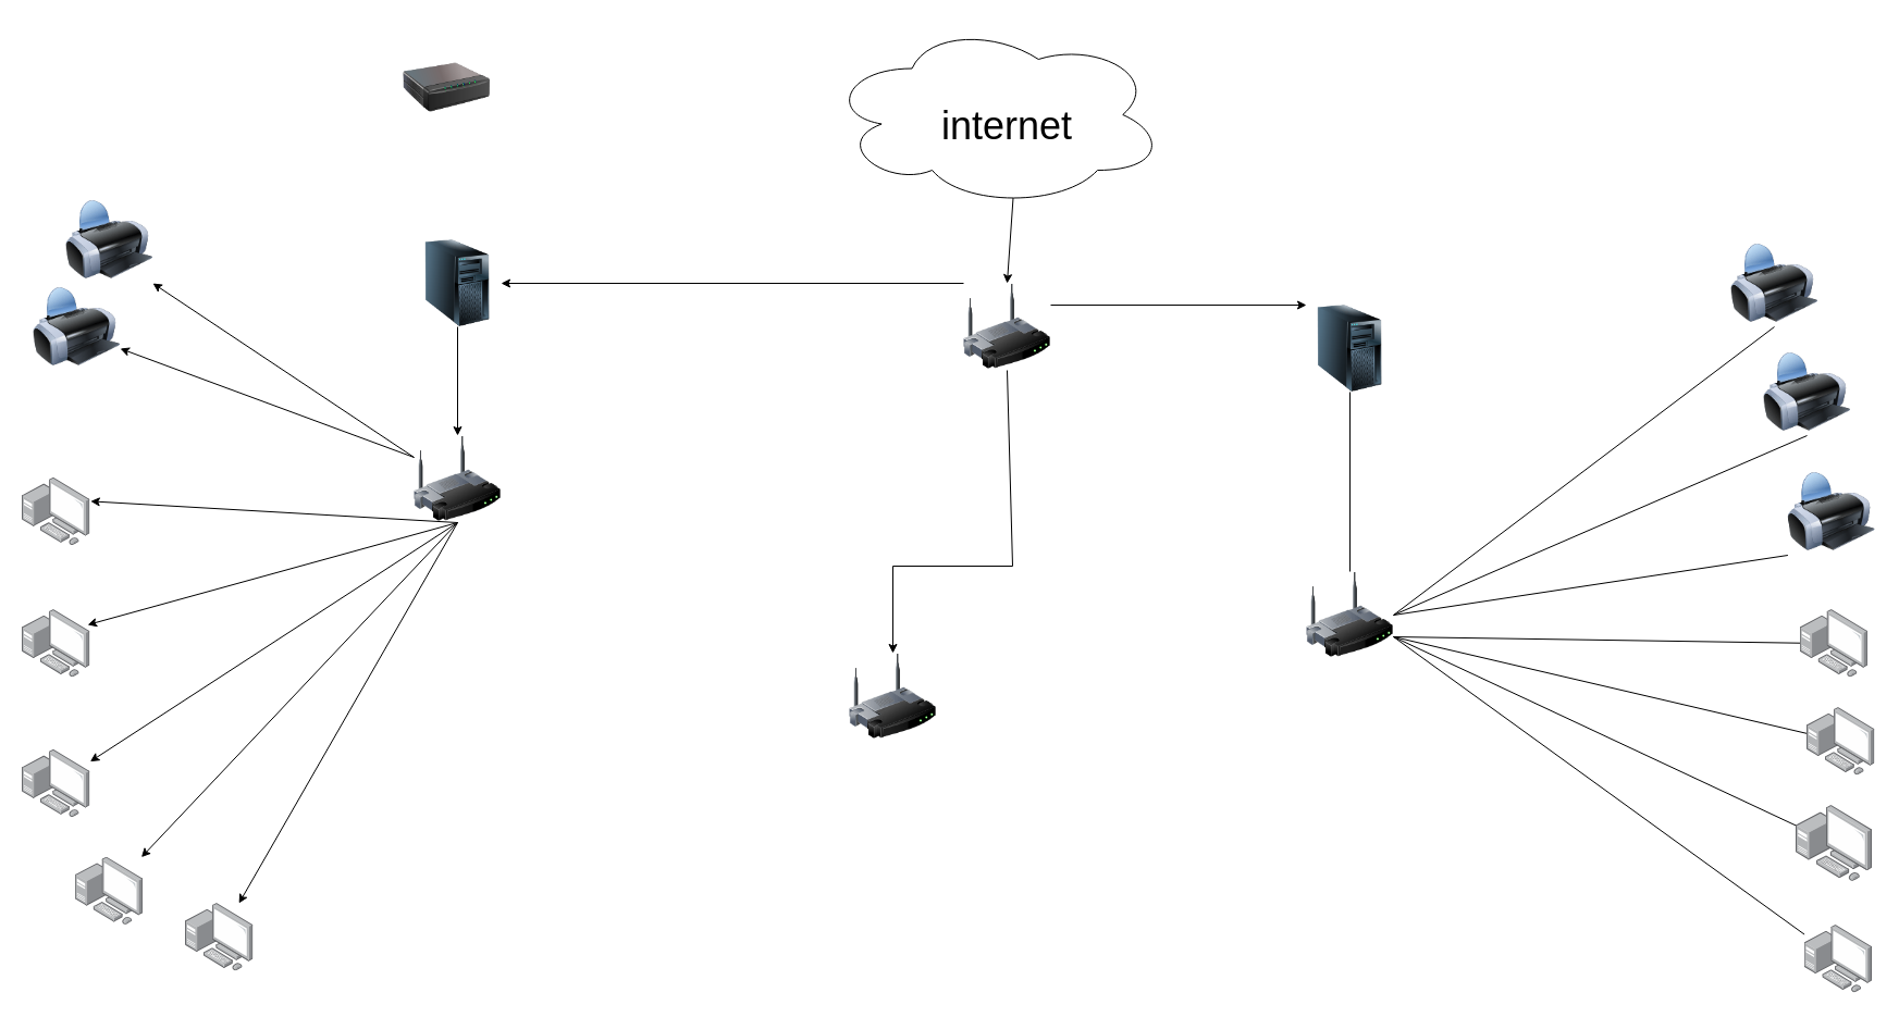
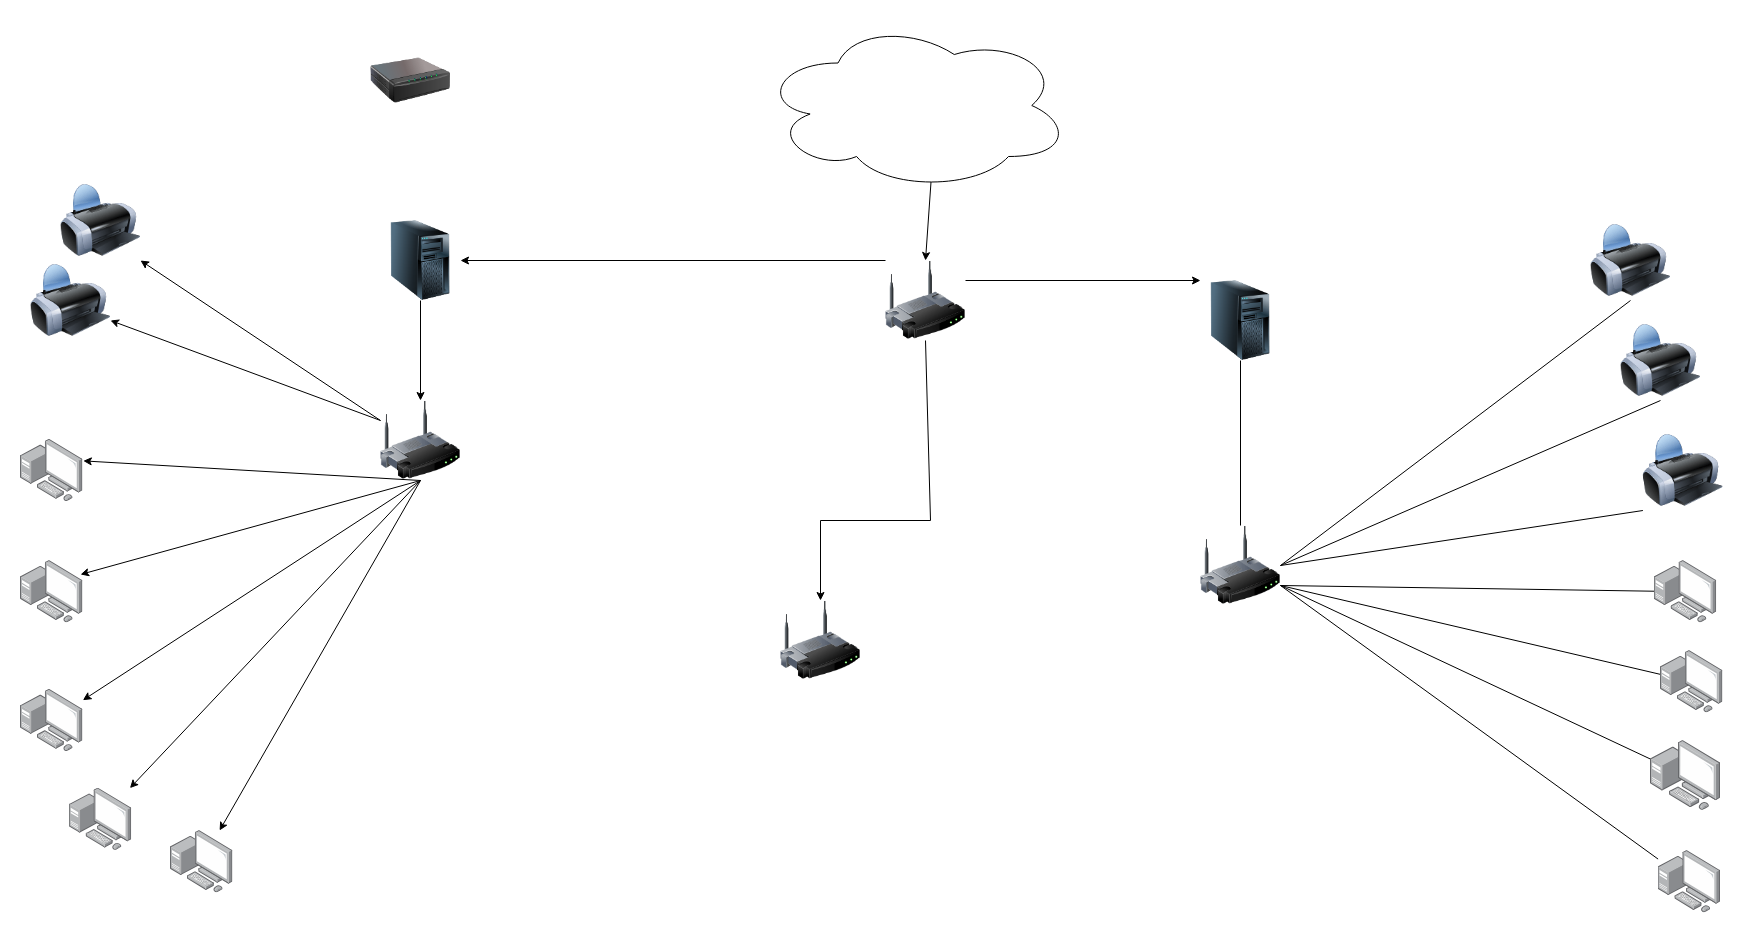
- <mxCell id="4" value="internet" style="text;html=1;align=center;verticalAlign=middle;whiteSpace=wrap;rounded=0;fontSize=36;" vertex="1" parent="1"><mxGeometry x="840" y="100" width="170" height="30" as="geometry" /></mxCell>
